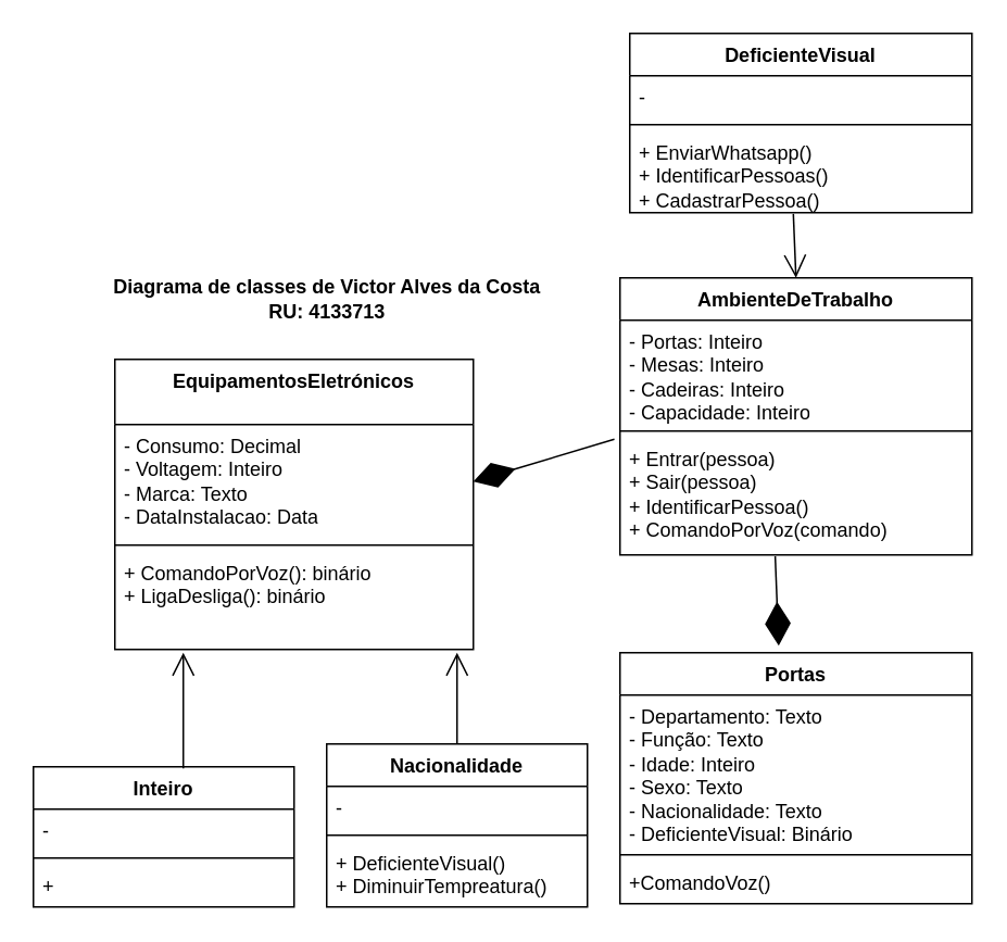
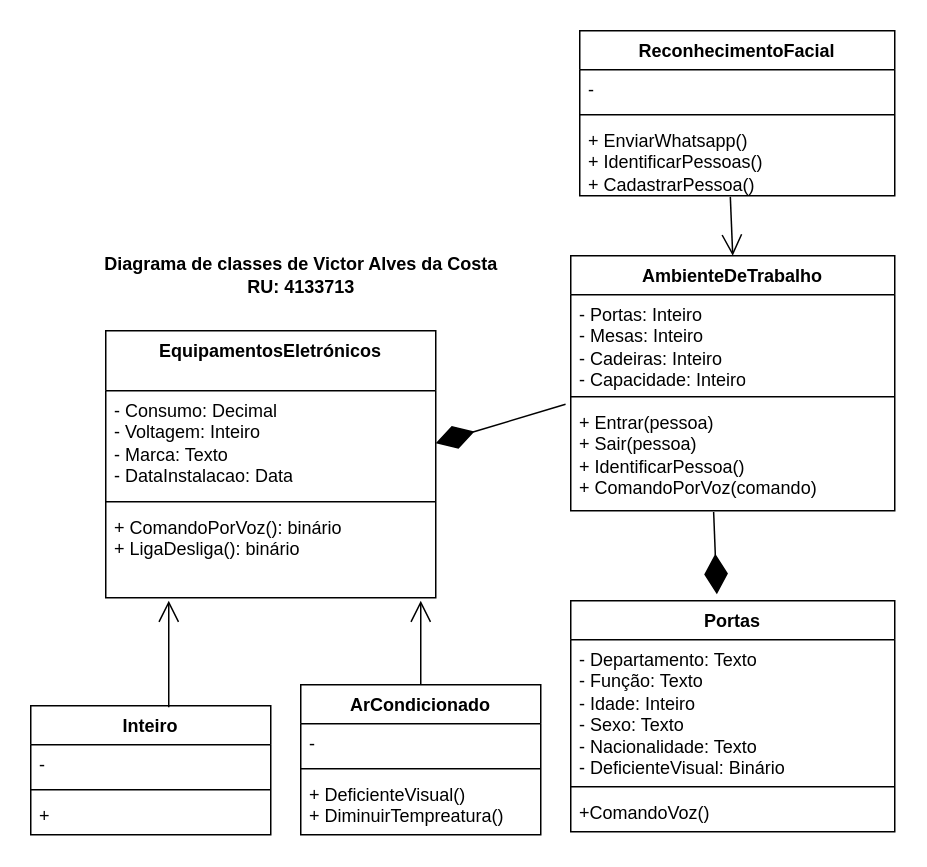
- <mxCell id="14" value="DeficienteVisual" style="swimlane;fontStyle=1;align=center;verticalAlign=top;childLayout=stackLayout;horizontal=1;startSize=26;horizontalStack=0;resizeParent=1;resizeParentMax=0;resizeLast=0;collapsible=1;marginBottom=0;whiteSpace=wrap;html=1;" vertex="1" parent="1"><mxGeometry x="386" y="20" width="210" height="110" as="geometry" /></mxCell>
+ <mxCell id="14" value="ReconhecimentoFacial" style="swimlane;fontStyle=1;align=center;verticalAlign=top;childLayout=stackLayout;horizontal=1;startSize=26;horizontalStack=0;resizeParent=1;resizeParentMax=0;resizeLast=0;collapsible=1;marginBottom=0;whiteSpace=wrap;html=1;" vertex="1" parent="1"><mxGeometry x="386" y="20" width="210" height="110" as="geometry" /></mxCell>
- <mxCell id="6" value="Nacionalidade" style="swimlane;fontStyle=1;align=center;verticalAlign=top;childLayout=stackLayout;horizontal=1;startSize=26;horizontalStack=0;resizeParent=1;resizeParentMax=0;resizeLast=0;collapsible=1;marginBottom=0;whiteSpace=wrap;html=1;" vertex="1" parent="1"><mxGeometry x="200" y="456" width="160" height="100" as="geometry" /></mxCell>
+ <mxCell id="6" value="ArCondicionado" style="swimlane;fontStyle=1;align=center;verticalAlign=top;childLayout=stackLayout;horizontal=1;startSize=26;horizontalStack=0;resizeParent=1;resizeParentMax=0;resizeLast=0;collapsible=1;marginBottom=0;whiteSpace=wrap;html=1;" vertex="1" parent="1"><mxGeometry x="200" y="456" width="160" height="100" as="geometry" /></mxCell>
